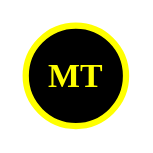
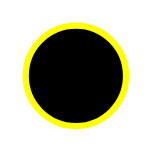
- <mxCell id="3" value="&lt;h2&gt;&lt;font style=&quot;font-size: 27px;&quot; face=&quot;Times New Roman&quot; color=&quot;#ffff00&quot;&gt;MT&lt;/font&gt;&lt;/h2&gt;" style="text;html=1;strokeColor=none;fillColor=none;align=center;verticalAlign=middle;whiteSpace=wrap;rounded=0;shadow=0;sketch=0;" vertex="1" parent="1"><mxGeometry x="30" y="45" width="60" height="30" as="geometry" /></mxCell>
